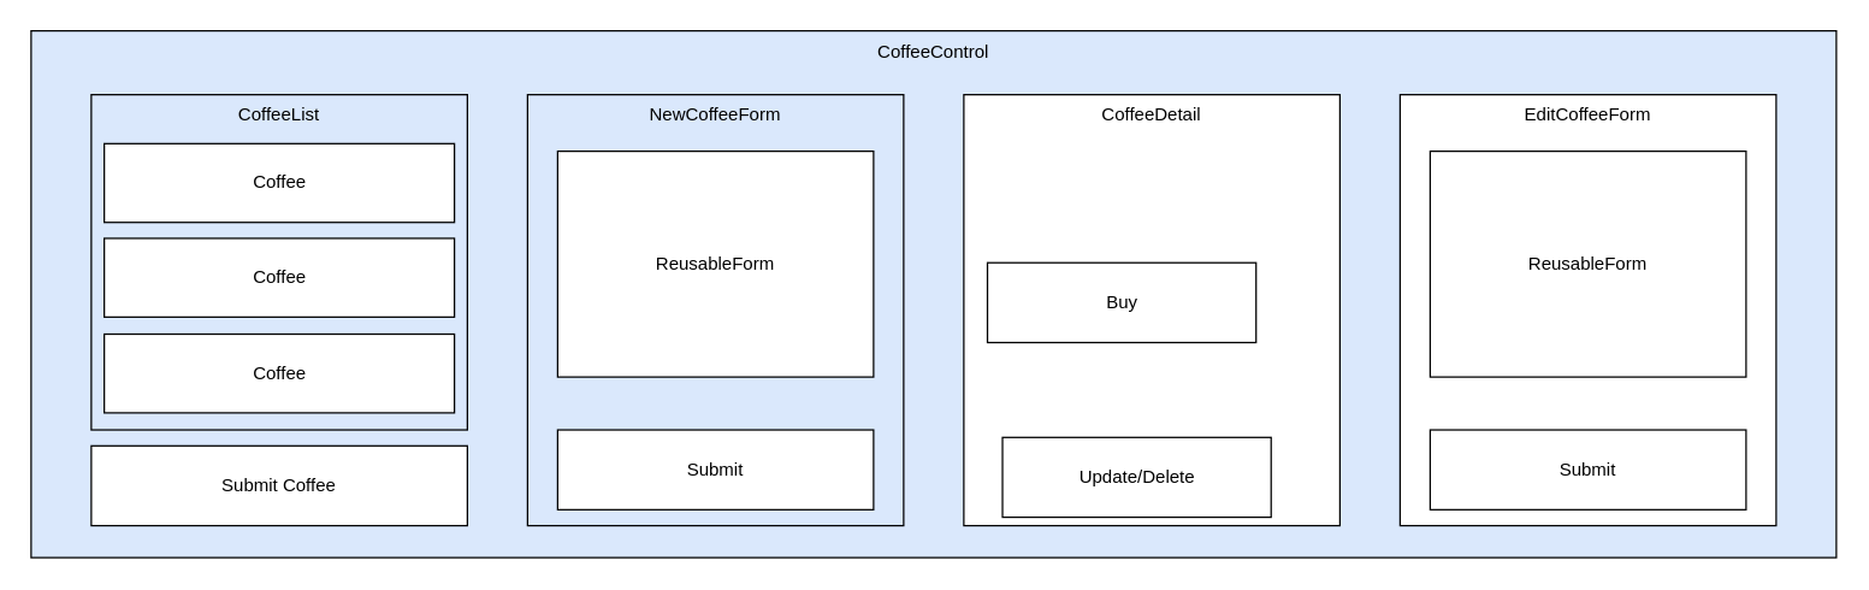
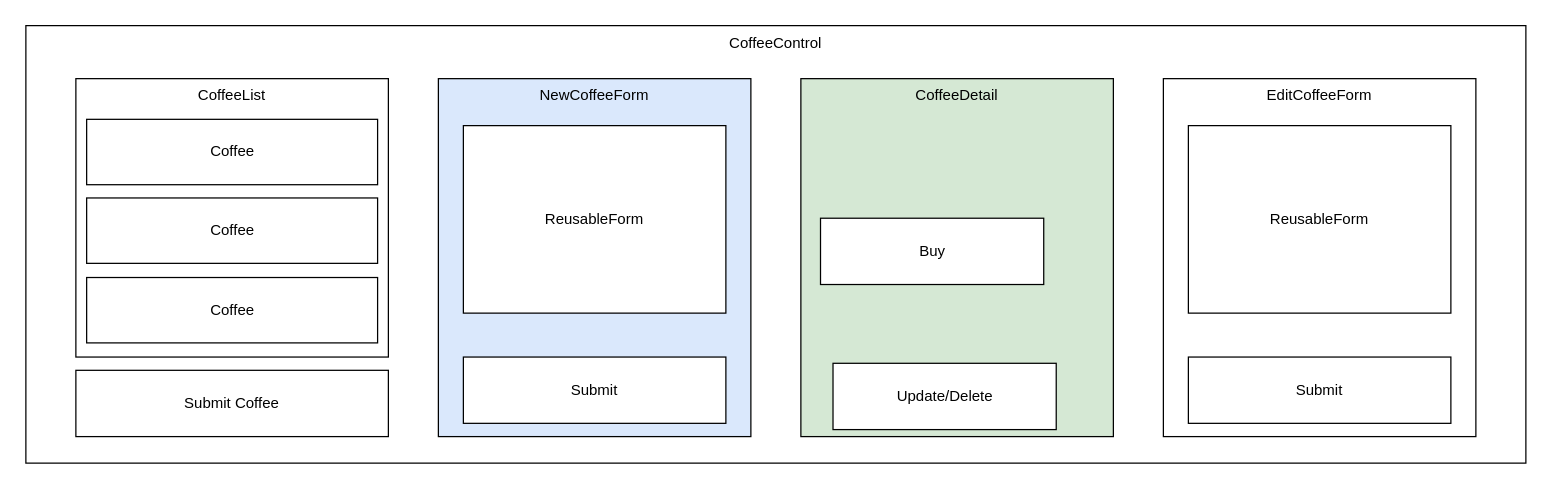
- <mxCell id="14" value="CoffeeList" style="rounded=0;whiteSpace=wrap;html=1;verticalAlign=top;fillColor=#dae8fc;" parent="13" vertex="1"><mxGeometry width="250" height="222.724" as="geometry" /></mxCell>
+ <mxCell id="14" value="CoffeeList" style="rounded=0;whiteSpace=wrap;html=1;verticalAlign=top;" parent="13" vertex="1"><mxGeometry width="250" height="222.724" as="geometry" /></mxCell>
- <mxCell id="9" value="CoffeeDetail" style="rounded=0;whiteSpace=wrap;html=1;verticalAlign=top;movable=1;resizable=1;rotatable=1;deletable=1;editable=1;connectable=1;" parent="8" vertex="1"><mxGeometry width="250.0" height="286.36" as="geometry" /></mxCell>
+ <mxCell id="9" value="CoffeeDetail" style="rounded=0;whiteSpace=wrap;html=1;verticalAlign=top;movable=1;resizable=1;rotatable=1;deletable=1;editable=1;connectable=1;fillColor=#d5e8d4;" parent="8" vertex="1"><mxGeometry width="250.0" height="286.36" as="geometry" /></mxCell>
- <mxCell id="3" value="CoffeeControl" style="rounded=0;whiteSpace=wrap;html=1;labelPosition=center;verticalLabelPosition=middle;align=center;verticalAlign=top;movable=1;resizable=1;rotatable=1;deletable=1;editable=1;connectable=1;fillColor=#dae8fc;" parent="2" vertex="1"><mxGeometry width="1200" height="350" as="geometry" /></mxCell>
+ <mxCell id="3" value="CoffeeControl" style="rounded=0;whiteSpace=wrap;html=1;labelPosition=center;verticalLabelPosition=middle;align=center;verticalAlign=top;movable=1;resizable=1;rotatable=1;deletable=1;editable=1;connectable=1;" parent="2" vertex="1"><mxGeometry width="1200" height="350" as="geometry" /></mxCell>
